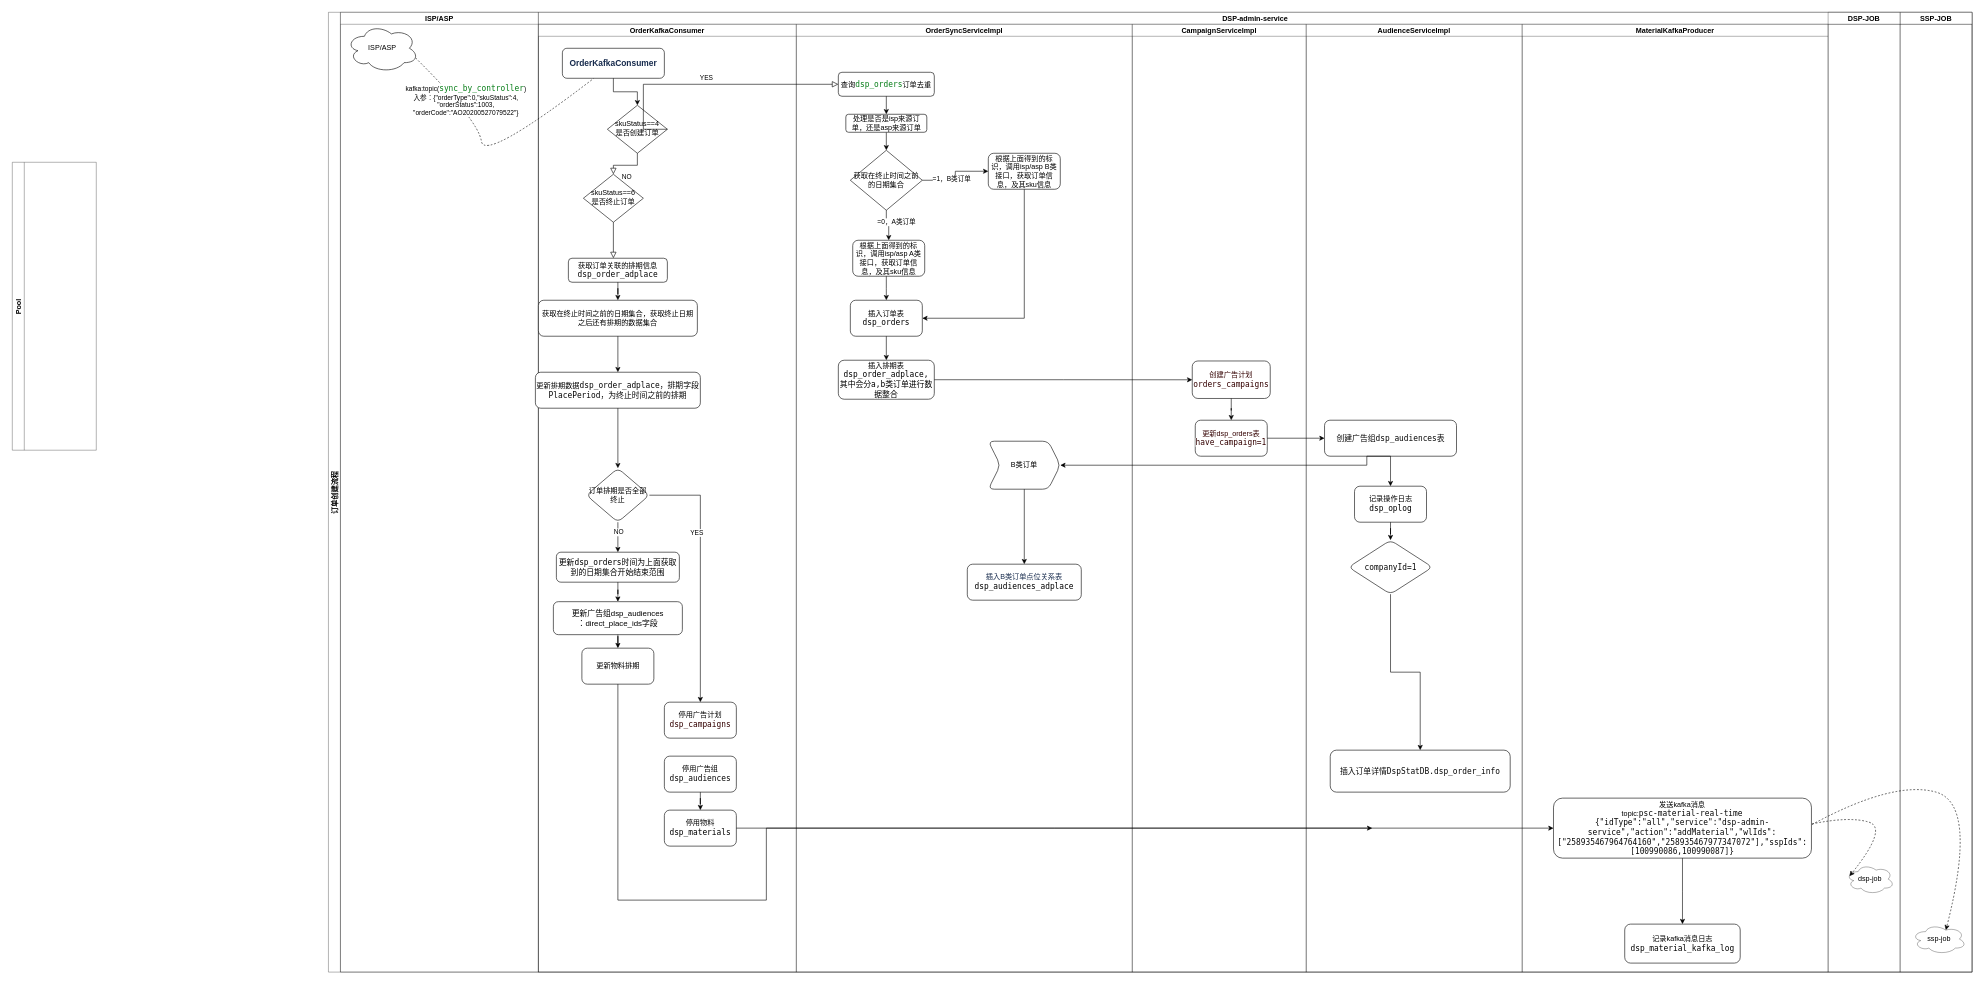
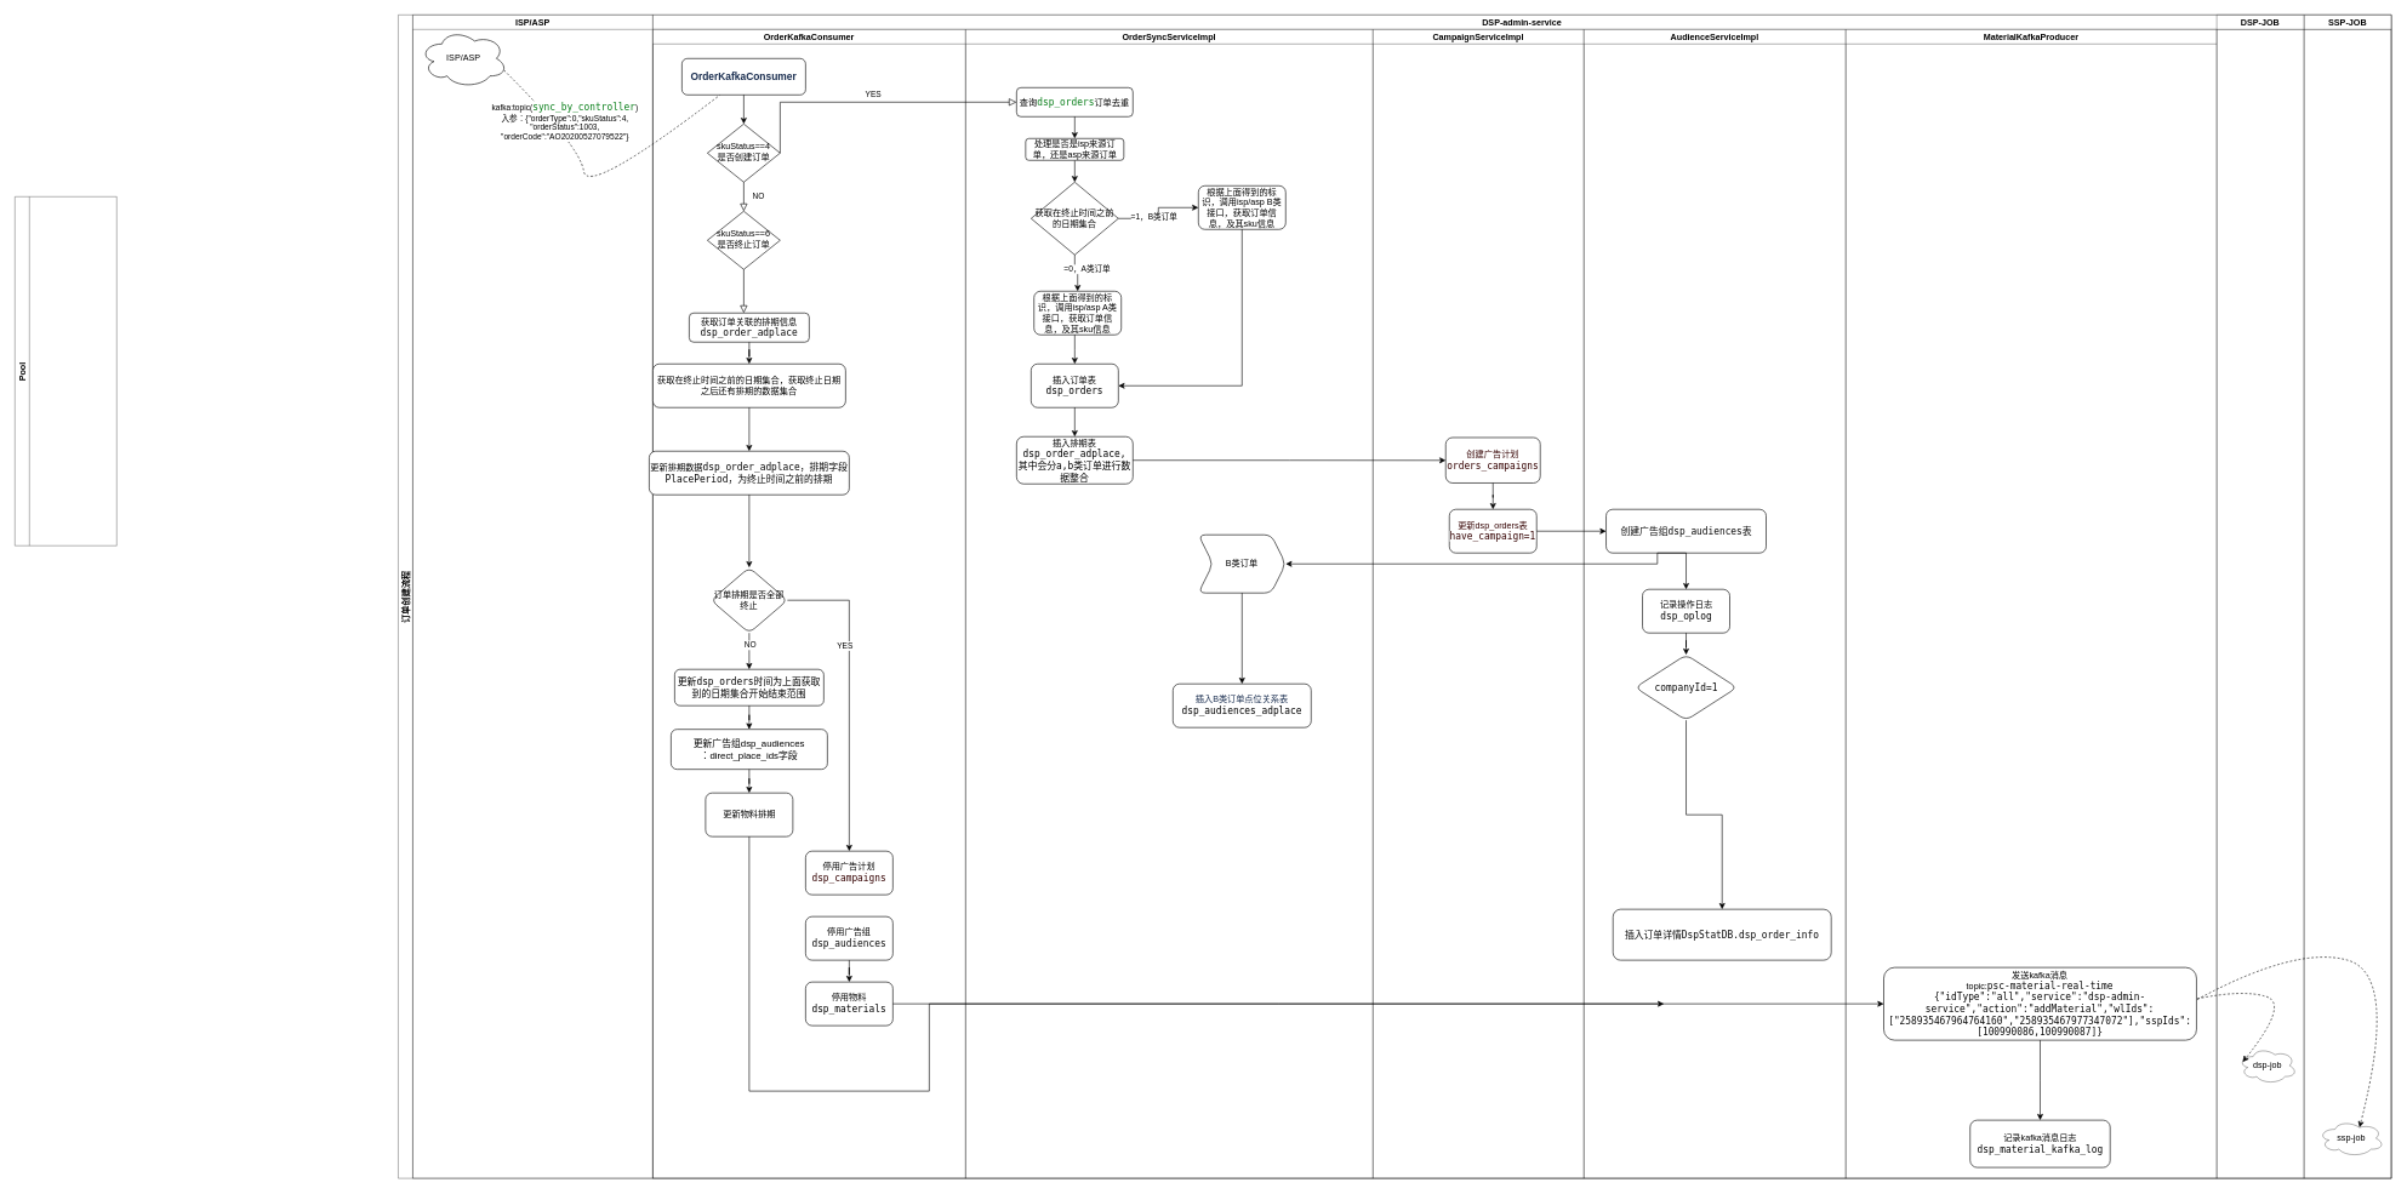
- <mxCell id="12" value="skuStatus==4&lt;br&gt;是否创建订单" style="rhombus;whiteSpace=wrap;html=1;shadow=0;fontFamily=Helvetica;fontSize=12;align=center;strokeWidth=1;spacing=6;spacingTop=-4;" parent="10" vertex="1"><mxGeometry x="115" y="135" width="100" height="80" as="geometry" /></mxCell>
+ <mxCell id="12" value="skuStatus==4&lt;br&gt;是否创建订单" style="rhombus;whiteSpace=wrap;html=1;shadow=0;fontFamily=Helvetica;fontSize=12;align=center;strokeWidth=1;spacing=6;spacingTop=-4;" parent="10" vertex="1"><mxGeometry x="75" y="130" width="100" height="80" as="geometry" /></mxCell>
- <mxCell id="24" value="更新物料排期" style="whiteSpace=wrap;html=1;rounded=1;glass=0;strokeWidth=1;shadow=0;" parent="10" vertex="1"><mxGeometry x="72.5" y="1040" width="120" height="60" as="geometry" /></mxCell>
+ <mxCell id="24" value="更新物料排期" style="whiteSpace=wrap;html=1;rounded=1;glass=0;strokeWidth=1;shadow=0;" parent="10" vertex="1"><mxGeometry x="72.5" y="1050" width="120" height="60" as="geometry" /></mxCell>
